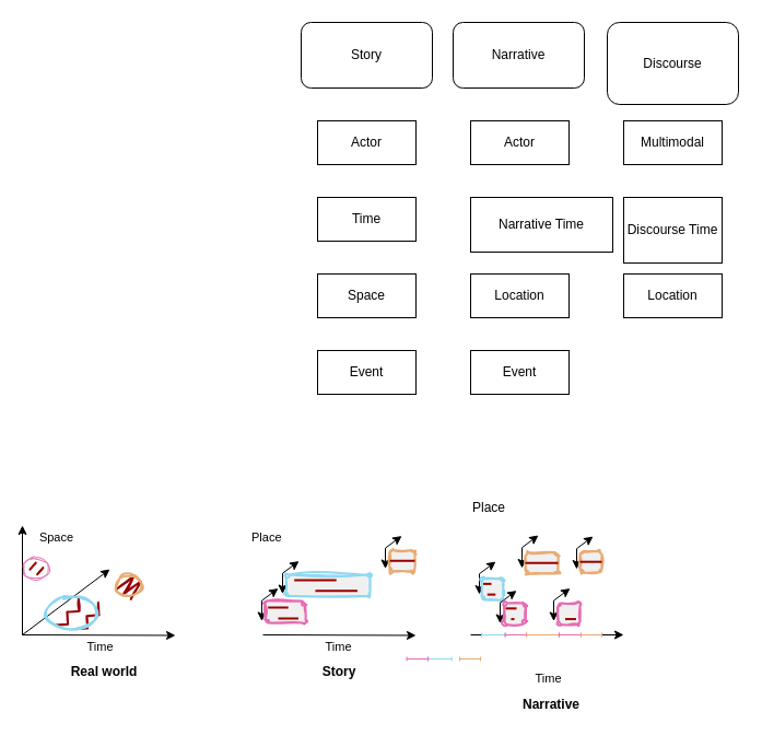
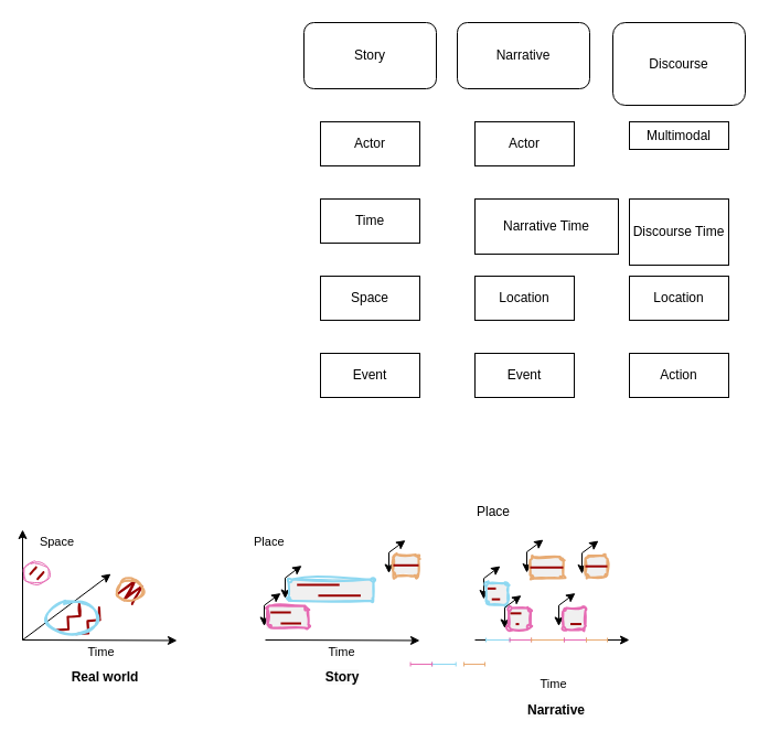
- <mxCell id="12" value="Multimodal" style="rounded=0;whiteSpace=wrap;html=1;" vertex="1" parent="1"><mxGeometry x="570" y="110" width="90" height="40" as="geometry" /></mxCell>
+ <mxCell id="12" value="Multimodal" style="rounded=0;whiteSpace=wrap;html=1;" vertex="1" parent="1"><mxGeometry x="570" y="110" width="90" height="25" as="geometry" /></mxCell>
+ <mxCell id="15" value="Action" style="rounded=0;whiteSpace=wrap;html=1;" vertex="1" parent="1"><mxGeometry x="570" y="320" width="90" height="40" as="geometry" /></mxCell>
